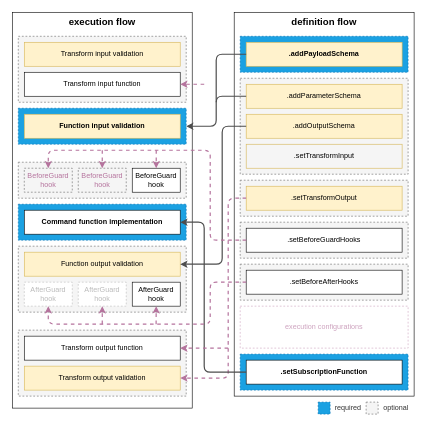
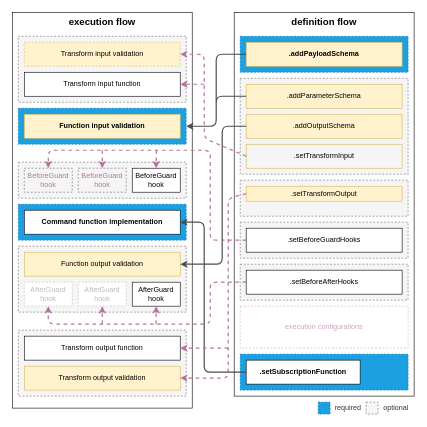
- <mxCell id="12" value="Transform input validation" style="rounded=0;whiteSpace=wrap;html=1;fillColor=#fff2cc;strokeColor=#d6b656;" vertex="1" parent="1"><mxGeometry x="40" y="70" width="260" height="40" as="geometry" /></mxCell>
+ <mxCell id="12" value="Transform input validation" style="rounded=0;whiteSpace=wrap;html=1;fillColor=#fff2cc;strokeColor=#d6b656;dashed=1;" vertex="1" parent="1"><mxGeometry x="40" y="70" width="260" height="40" as="geometry" /></mxCell>
+ <mxCell id="42" value="" style="endArrow=classic;html=1;fontSize=12;fontColor=#000000;entryX=1;entryY=0.5;entryDx=0;entryDy=0;exitX=0;exitY=0.5;exitDx=0;exitDy=0;strokeWidth=2;strokeColor=#B5739D;dashed=1;rounded=1;" edge="1" parent="1" source="30" target="12"><mxGeometry width="50" height="50" relative="1" as="geometry"><mxPoint x="420" y="190" as="sourcePoint" /><mxPoint x="310" y="410" as="targetPoint" /><Array as="points"><mxPoint x="340" y="230" /><mxPoint x="340" y="90" /></Array></mxGeometry></mxCell>
- <mxCell id="32" value=".setTransformOutput" style="rounded=0;whiteSpace=wrap;html=1;fillColor=#fff2cc;strokeColor=#d6b656;fontStyle=0" vertex="1" parent="1"><mxGeometry x="410" y="310" width="260" height="40" as="geometry" /></mxCell>
+ <mxCell id="32" value=".setTransformOutput" style="rounded=0;whiteSpace=wrap;html=1;fillColor=#fff2cc;strokeColor=#d6b656;fontStyle=0" vertex="1" parent="1"><mxGeometry x="410" y="310" width="260" height="25" as="geometry" /></mxCell>
- <mxCell id="38" value=".setSubscriptionFunction" style="rounded=0;whiteSpace=wrap;html=1;fontStyle=1" vertex="1" parent="1"><mxGeometry x="410" y="600" width="260" height="40" as="geometry" /></mxCell>
+ <mxCell id="38" value=".setSubscriptionFunction" style="rounded=0;whiteSpace=wrap;html=1;fontStyle=1" vertex="1" parent="1"><mxGeometry x="410" y="600" width="190" height="40" as="geometry" /></mxCell>
